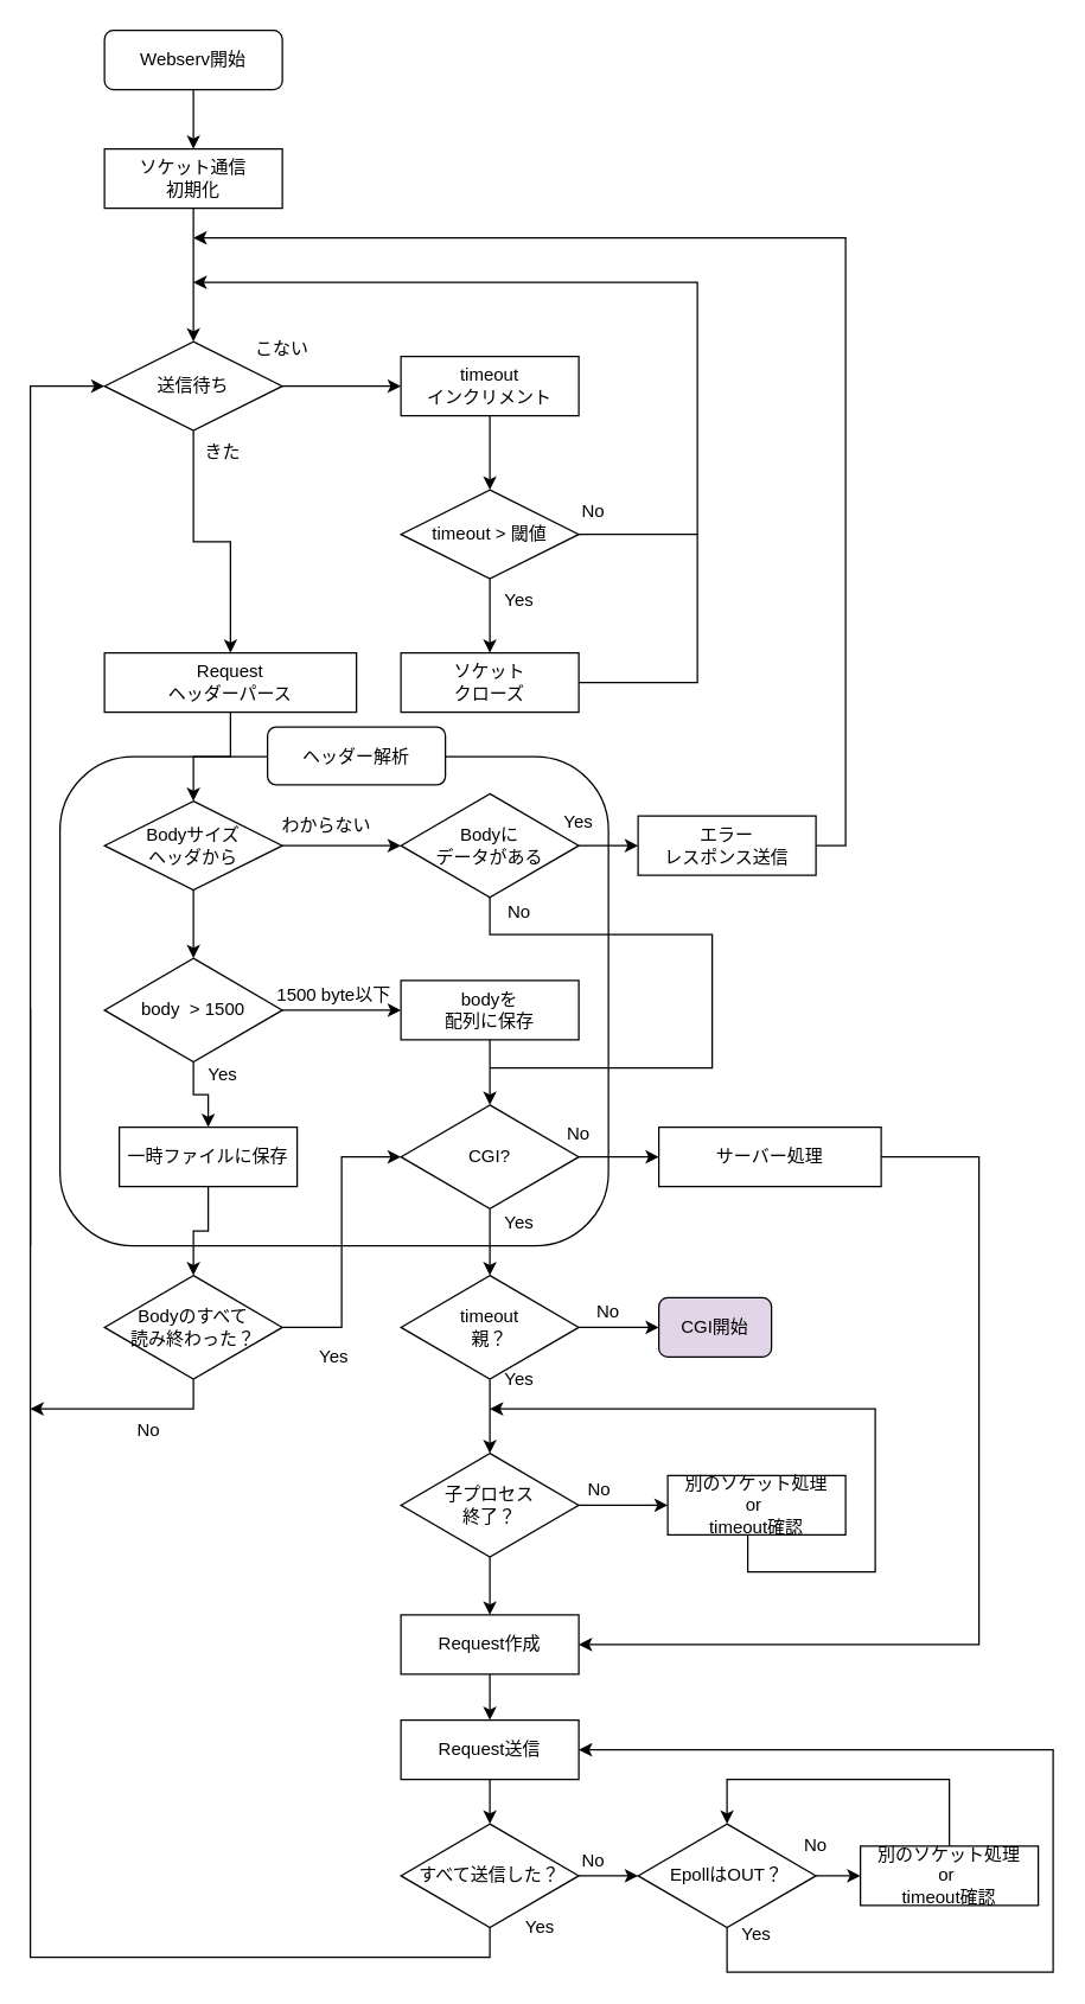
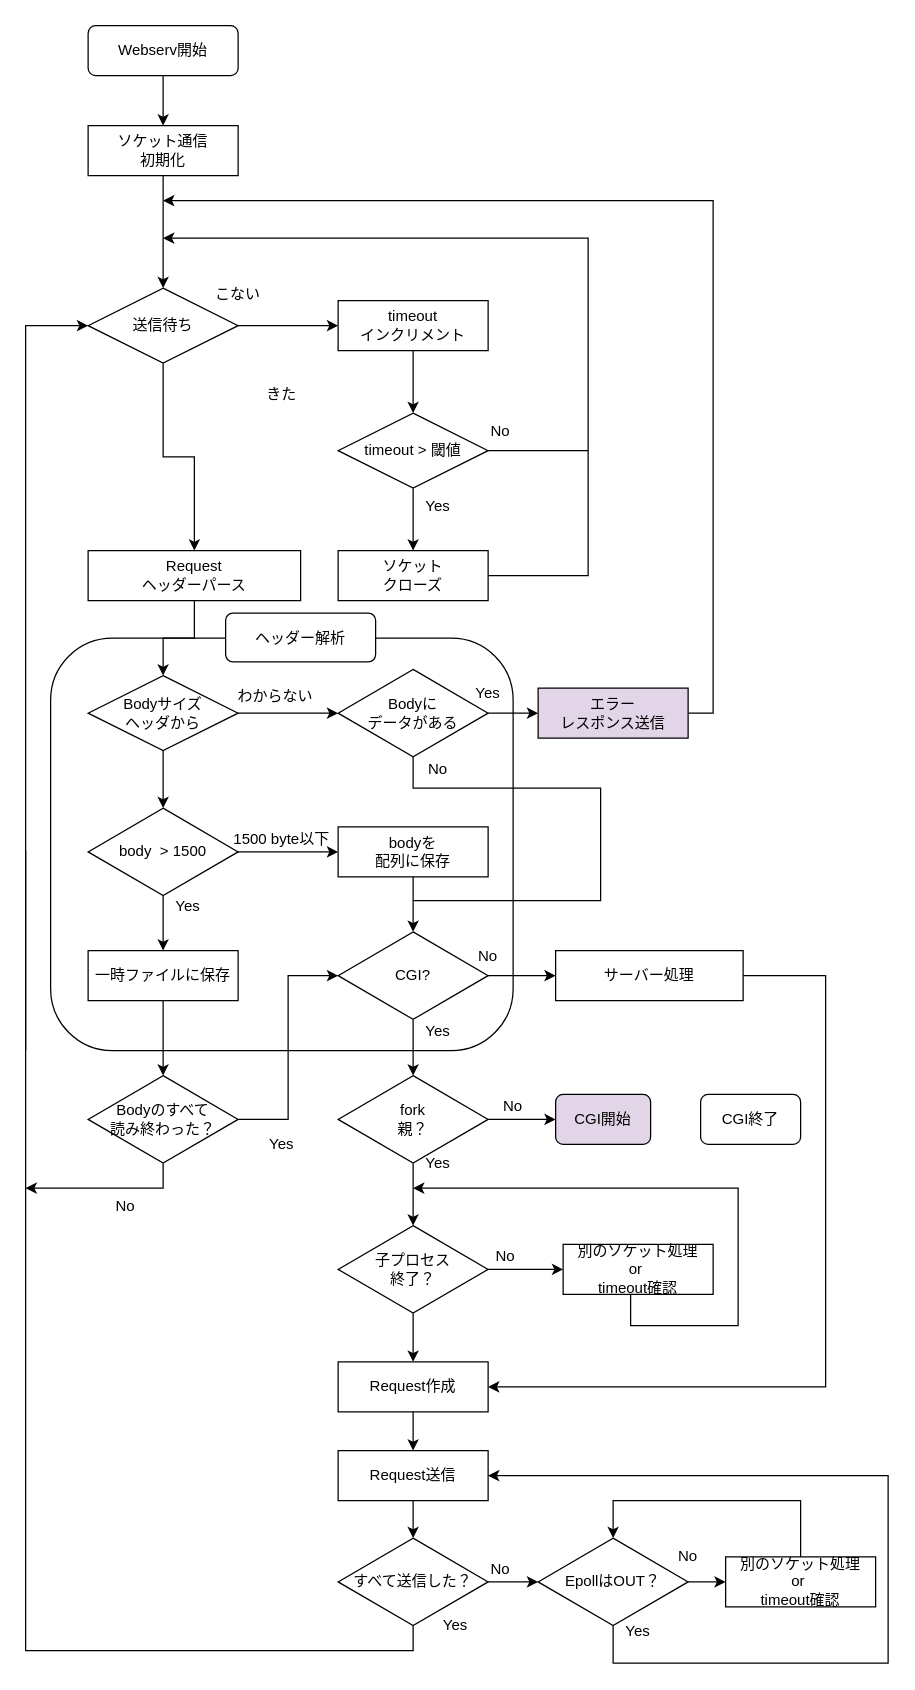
- <mxCell id="19" value="きた" style="text;html=1;strokeColor=none;fillColor=none;align=center;verticalAlign=middle;whiteSpace=wrap;rounded=0;" parent="1" vertex="1"><mxGeometry x="120" y="290" width="60" height="30" as="geometry" /></mxCell>
+ <mxCell id="19" value="きた" style="text;html=1;strokeColor=none;fillColor=none;align=center;verticalAlign=middle;whiteSpace=wrap;rounded=0;" parent="1" vertex="1"><mxGeometry x="195" y="300" width="60" height="30" as="geometry" /></mxCell>
- <mxCell id="75" value="エラー&lt;br&gt;レスポンス送信" style="rounded=0;whiteSpace=wrap;html=1;" parent="1" vertex="1"><mxGeometry x="430" y="550" width="120" height="40" as="geometry" /></mxCell>
+ <mxCell id="75" value="エラー&lt;br&gt;レスポンス送信" style="rounded=0;whiteSpace=wrap;html=1;fillColor=#e1d5e7;" parent="1" vertex="1"><mxGeometry x="430" y="550" width="120" height="40" as="geometry" /></mxCell>
- <mxCell id="33" value="一時ファイルに保存" style="rounded=0;whiteSpace=wrap;html=1;" parent="1" vertex="1"><mxGeometry x="80" y="760" width="120" height="40" as="geometry" /></mxCell>
+ <mxCell id="33" value="一時ファイルに保存" style="rounded=0;whiteSpace=wrap;html=1;" parent="1" vertex="1"><mxGeometry x="70" y="760" width="120" height="40" as="geometry" /></mxCell>
- <mxCell id="43" value="timeout&lt;br&gt;親？" style="rhombus;whiteSpace=wrap;html=1;" parent="1" vertex="1"><mxGeometry x="270" y="860" width="120" height="70" as="geometry" /></mxCell>
+ <mxCell id="43" value="fork&lt;br&gt;親？" style="rhombus;whiteSpace=wrap;html=1;" parent="1" vertex="1"><mxGeometry x="270" y="860" width="120" height="70" as="geometry" /></mxCell>
+ <mxCell id="54" value="CGI終了" style="rounded=1;whiteSpace=wrap;html=1;" parent="1" vertex="1"><mxGeometry x="560" y="875" width="80" height="40" as="geometry" /></mxCell>
